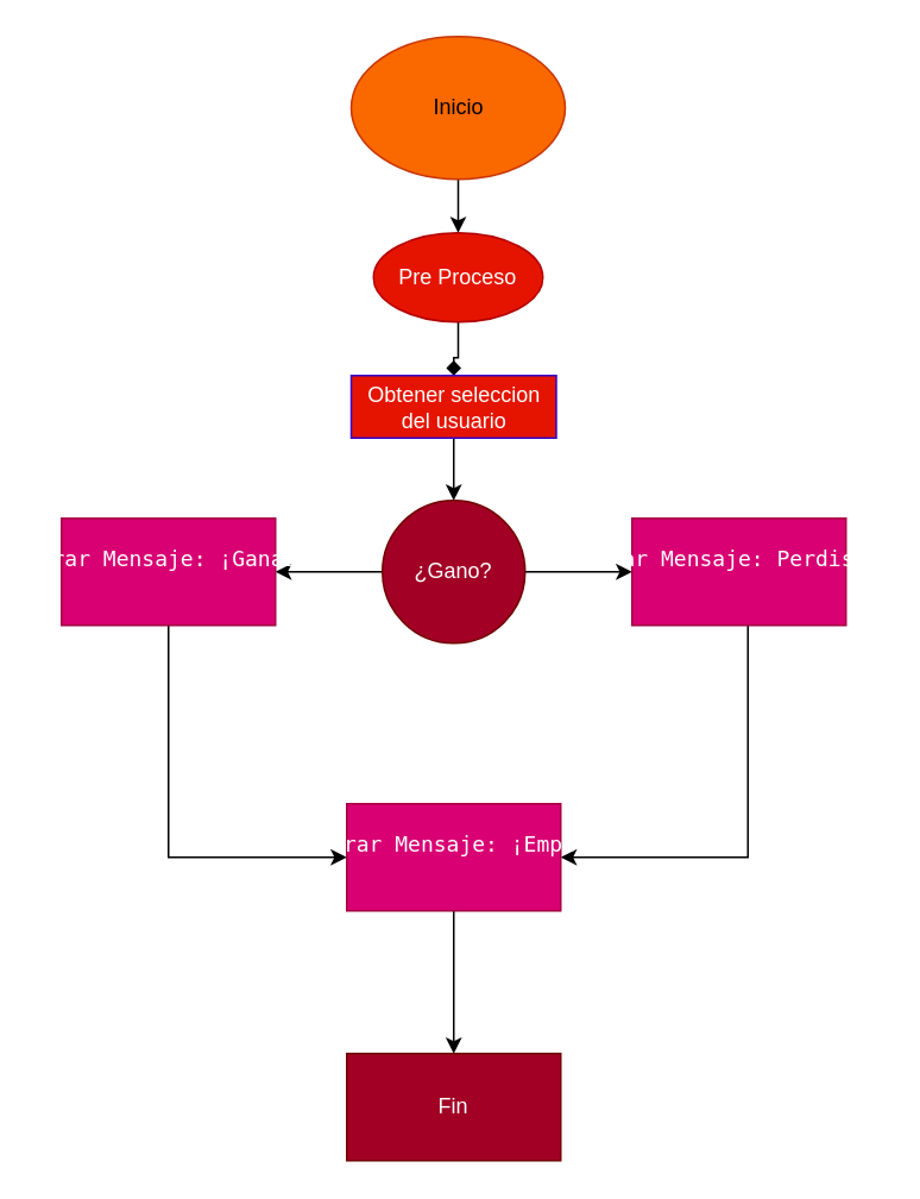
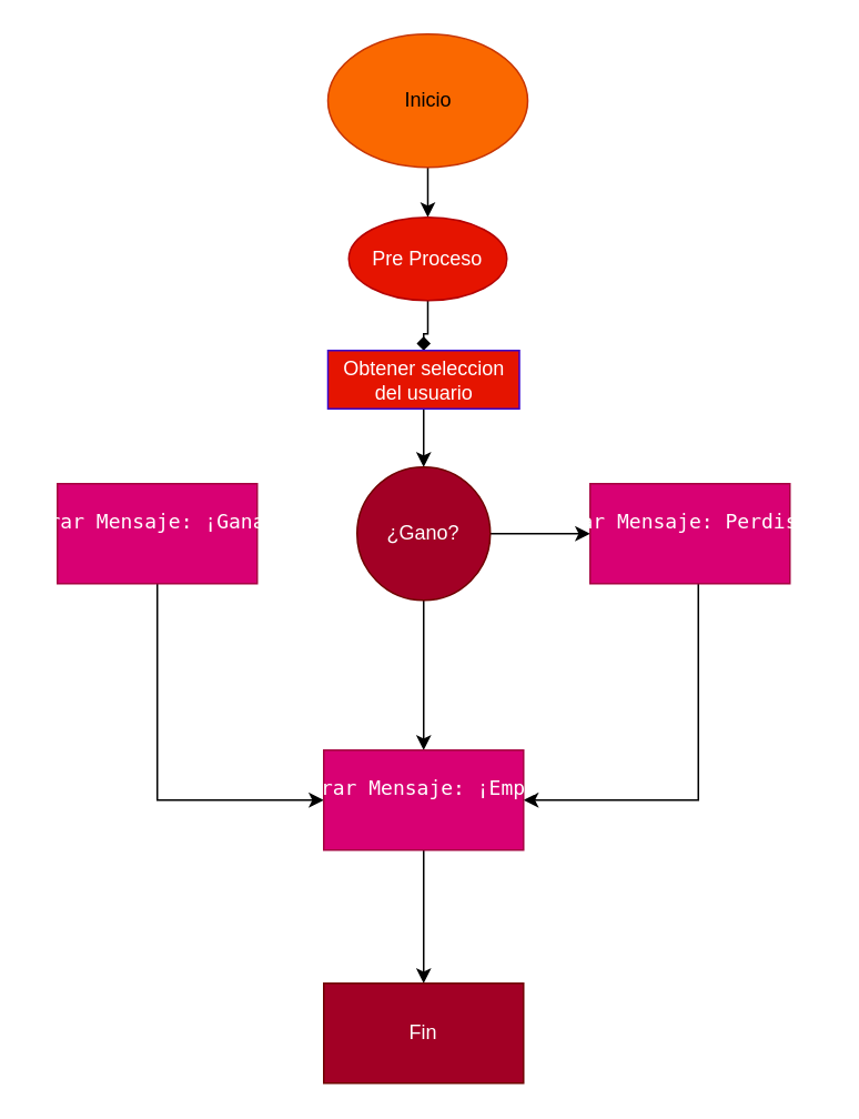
- <mxCell id="8" value="" style="edgeStyle=orthogonalEdgeStyle;rounded=0;orthogonalLoop=1;jettySize=auto;html=1;" edge="1" parent="1" source="10" target="12"><mxGeometry relative="1" as="geometry" /></mxCell>
+ <mxCell id="8" value="" style="edgeStyle=orthogonalEdgeStyle;rounded=0;orthogonalLoop=1;jettySize=auto;html=1;" edge="1" parent="1" source="10" target="16"><mxGeometry relative="1" as="geometry" /></mxCell>
